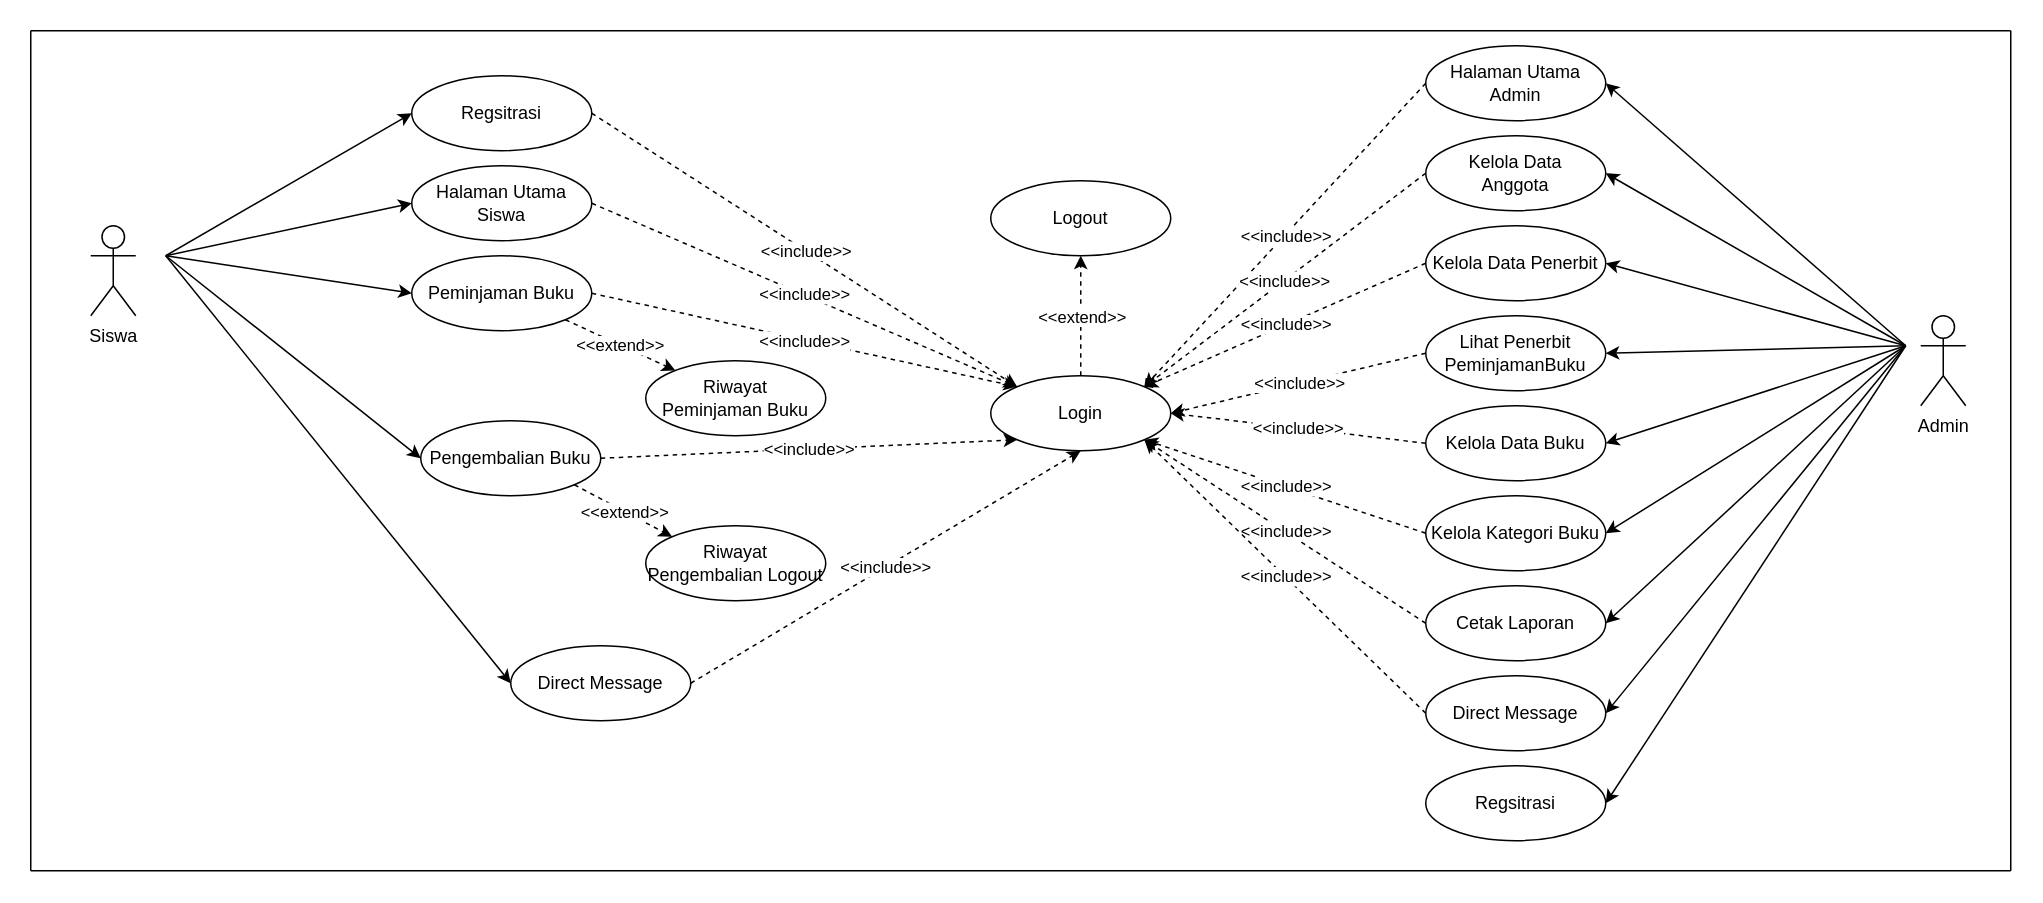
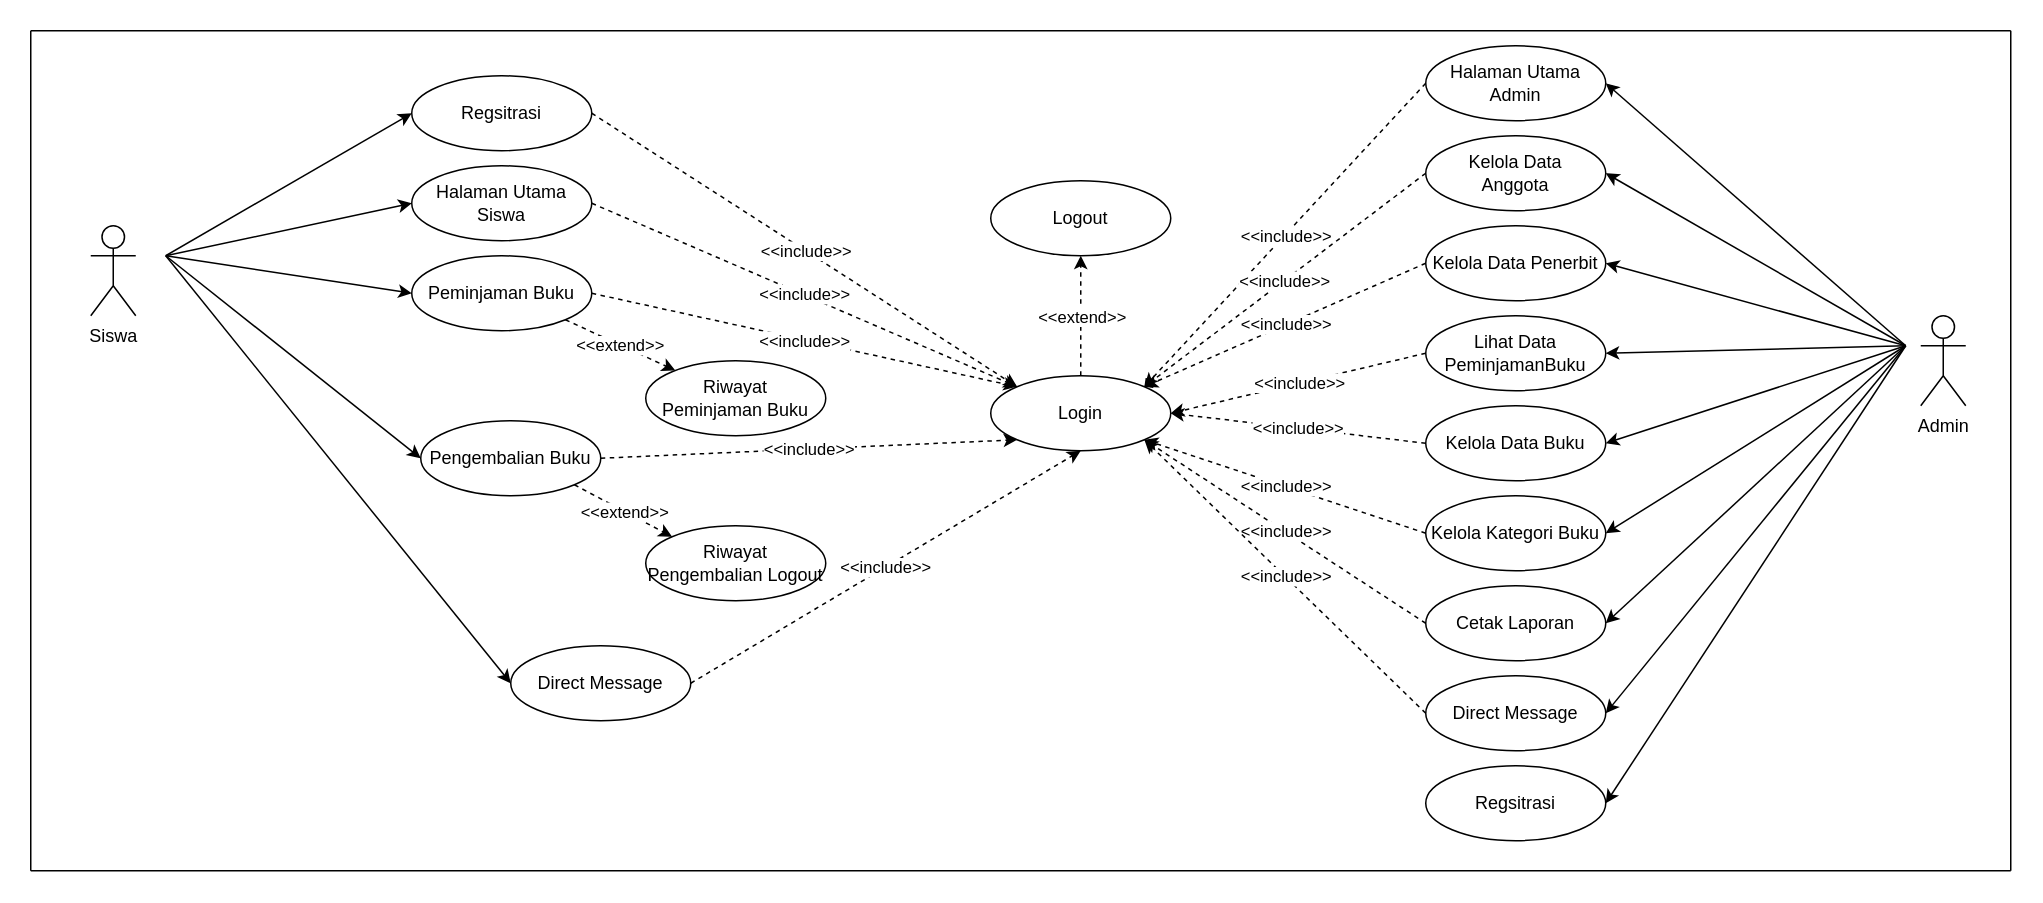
- <mxCell id="34" value="Lihat Penerbit PeminjamanBuku" style="ellipse;whiteSpace=wrap;html=1;" vertex="1" parent="1"><mxGeometry x="950" y="210" width="120" height="50" as="geometry" /></mxCell>
+ <mxCell id="34" value="Lihat Data PeminjamanBuku" style="ellipse;whiteSpace=wrap;html=1;" vertex="1" parent="1"><mxGeometry x="950" y="210" width="120" height="50" as="geometry" /></mxCell>
